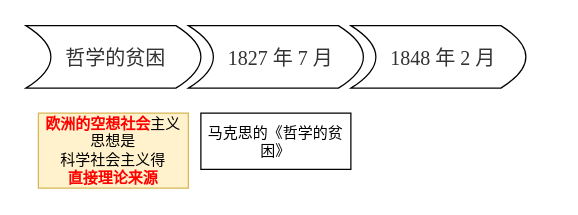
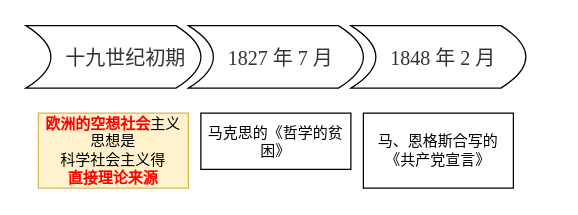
- <mxCell id="9" value="&lt;span style=&quot;color: rgb(51, 51, 51); font-family: &amp;quot;Noto Sans SC&amp;quot;; font-size: 16px; font-style: normal; font-variant-ligatures: normal; font-variant-caps: normal; font-weight: 400; letter-spacing: normal; orphans: 2; text-align: left; text-indent: 0px; text-transform: none; widows: 2; word-spacing: 0px; -webkit-text-stroke-width: 0px; background-color: rgb(255, 255, 255); text-decoration-thickness: initial; text-decoration-style: initial; text-decoration-color: initial; float: none; display: inline !important;&quot;&gt;哲学的贫困&lt;/span&gt;" style="text;whiteSpace=wrap;html=1;" vertex="1" parent="1"><mxGeometry x="50" y="30" width="130" height="40" as="geometry" /></mxCell>
+ <mxCell id="9" value="&lt;span style=&quot;color: rgb(51, 51, 51); font-family: &amp;quot;Noto Sans SC&amp;quot;; font-size: 16px; font-style: normal; font-variant-ligatures: normal; font-variant-caps: normal; font-weight: 400; letter-spacing: normal; orphans: 2; text-align: left; text-indent: 0px; text-transform: none; widows: 2; word-spacing: 0px; -webkit-text-stroke-width: 0px; background-color: rgb(255, 255, 255); text-decoration-thickness: initial; text-decoration-style: initial; text-decoration-color: initial; float: none; display: inline !important;&quot;&gt;十九世纪初期&lt;/span&gt;" style="text;whiteSpace=wrap;html=1;" vertex="1" parent="1"><mxGeometry x="50" y="30" width="130" height="40" as="geometry" /></mxCell>
+ <mxCell id="7" value="马、恩格斯合写的《共产党宣言》" style="rounded=0;whiteSpace=wrap;html=1;" vertex="1" parent="1"><mxGeometry x="290" y="90" width="120" height="60" as="geometry" /></mxCell>
